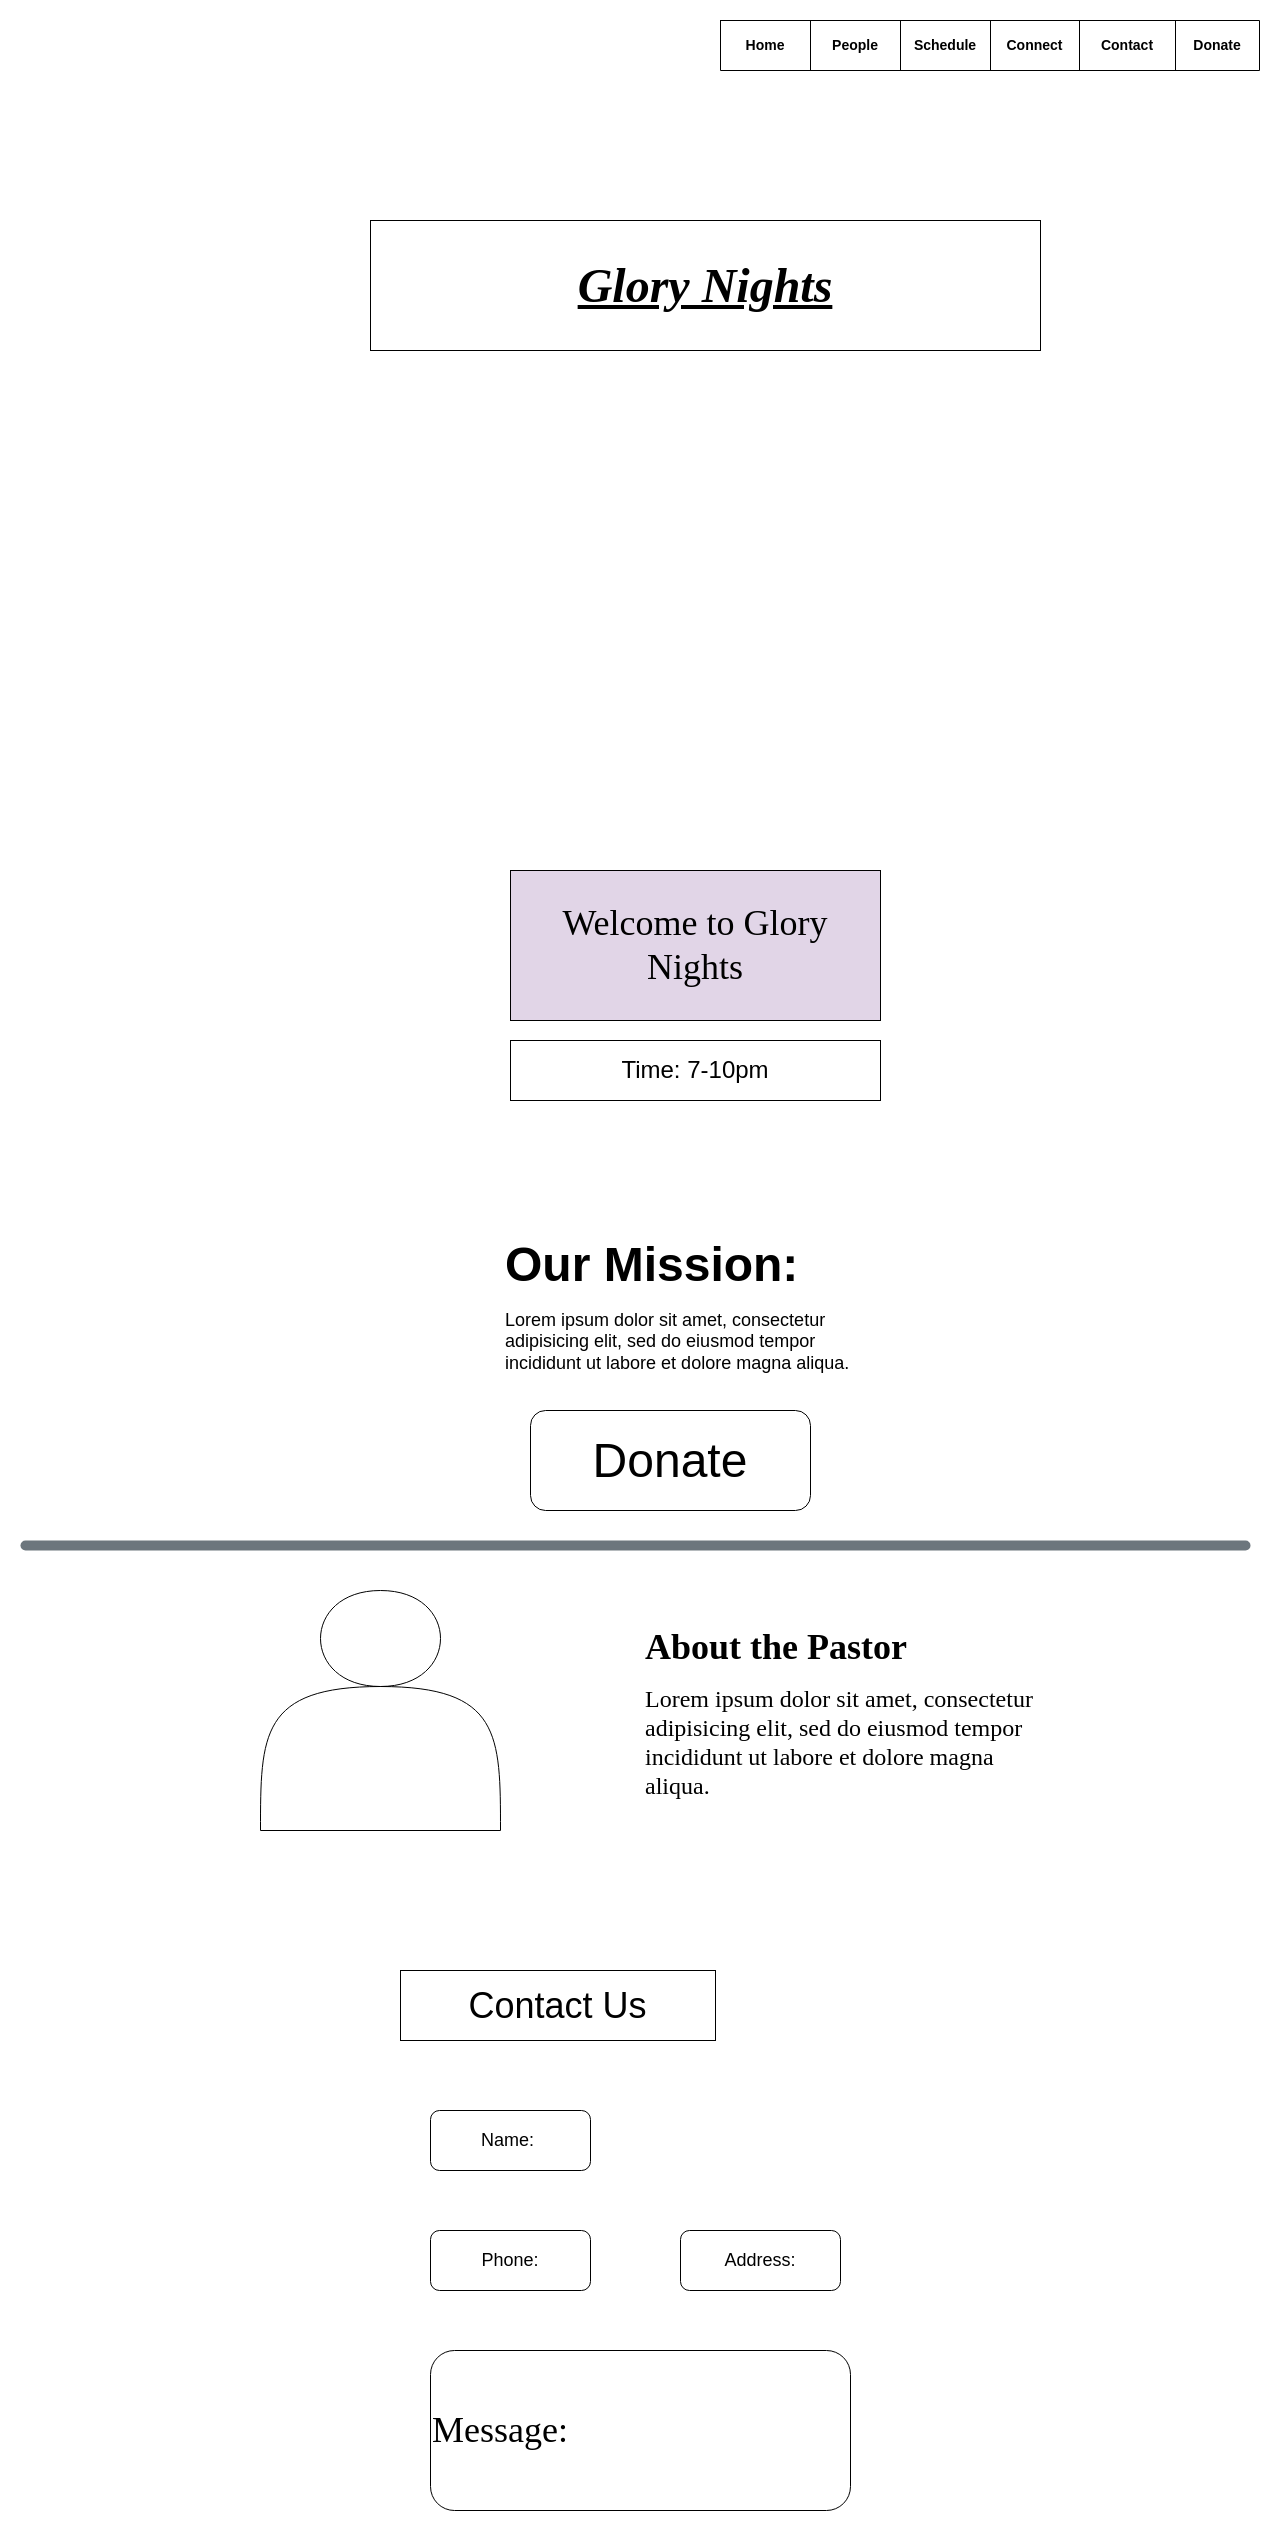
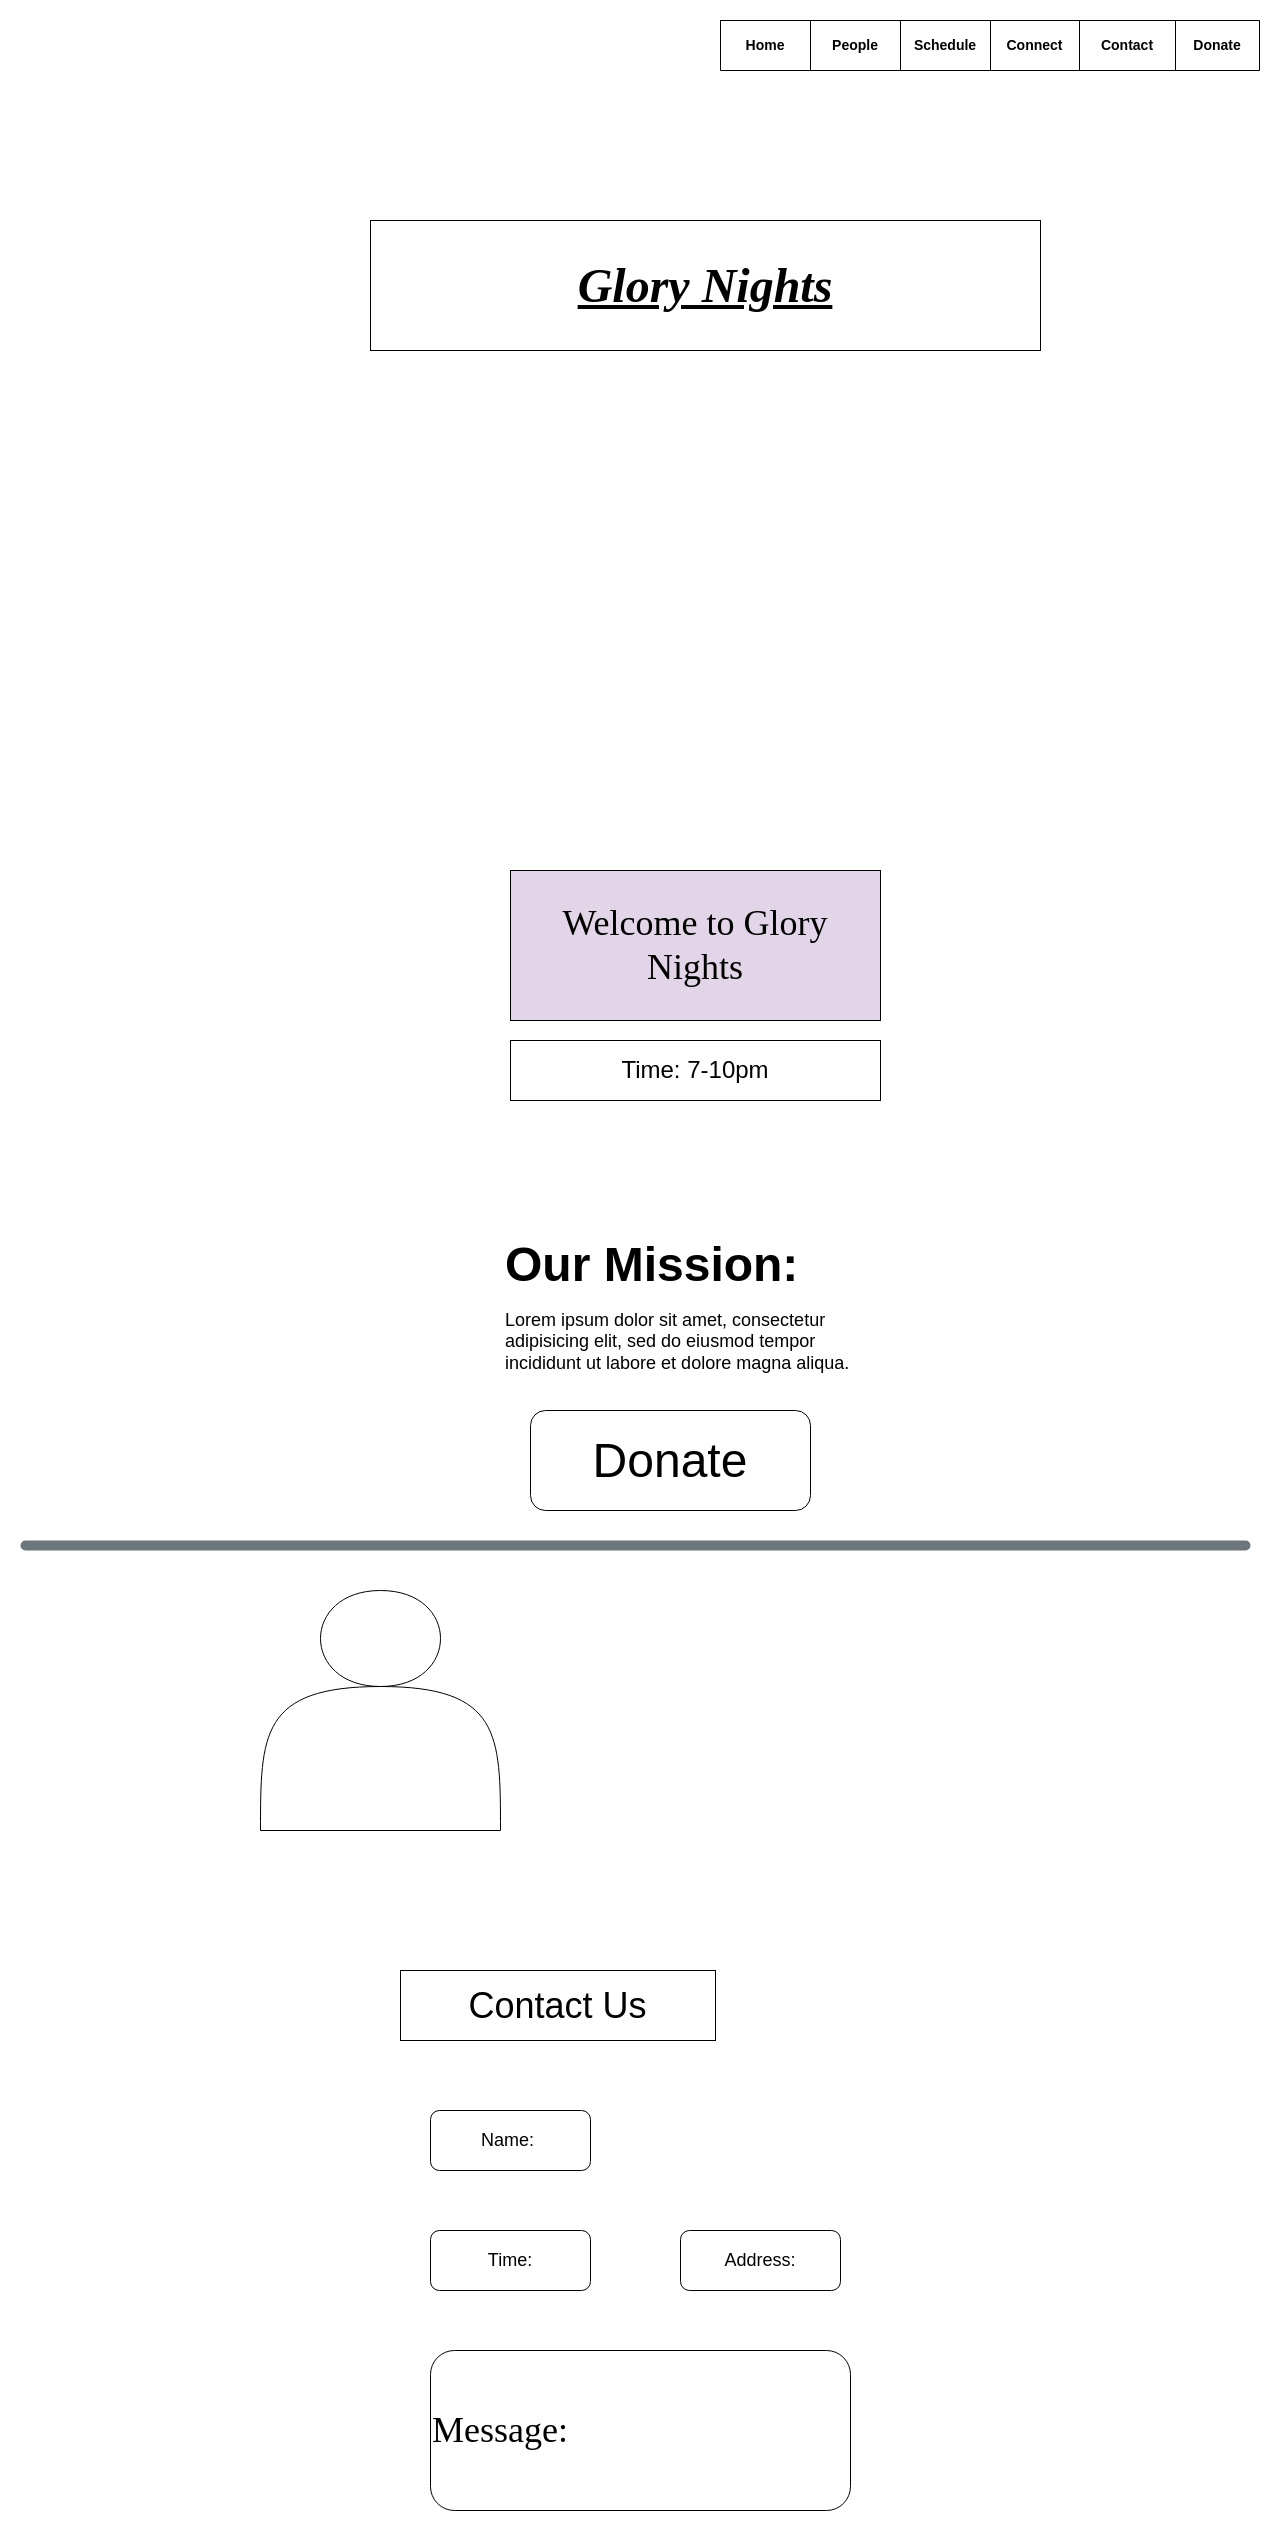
- <mxCell id="18" value="&lt;h1&gt;&lt;font face=&quot;Garamond&quot; style=&quot;font-size: 36px;&quot;&gt;About the Pastor&lt;/font&gt;&lt;/h1&gt;&lt;p&gt;&lt;font face=&quot;Garamond&quot; style=&quot;font-size: 24px;&quot;&gt;Lorem ipsum dolor sit amet, consectetur adipisicing elit, sed do eiusmod tempor incididunt ut labore et dolore magna aliqua.&lt;/font&gt;&lt;/p&gt;" style="text;html=1;strokeColor=none;fillColor=none;spacing=5;spacingTop=-20;whiteSpace=wrap;overflow=hidden;rounded=0;" vertex="1" parent="1"><mxGeometry x="640" y="1620" width="410" height="210" as="geometry" /></mxCell>
- <mxCell id="21" value="&lt;font style=&quot;font-size: 18px;&quot;&gt;Phone:&lt;/font&gt;" style="rounded=1;whiteSpace=wrap;html=1;" vertex="1" parent="1"><mxGeometry x="430" y="2230" width="160" height="60" as="geometry" /></mxCell>
+ <mxCell id="21" value="&lt;font style=&quot;font-size: 18px;&quot;&gt;Time:&lt;/font&gt;" style="rounded=1;whiteSpace=wrap;html=1;" vertex="1" parent="1"><mxGeometry x="430" y="2230" width="160" height="60" as="geometry" /></mxCell>
